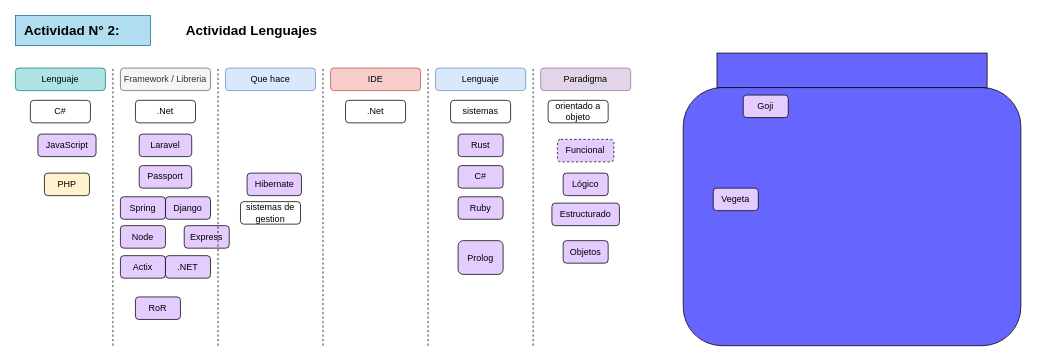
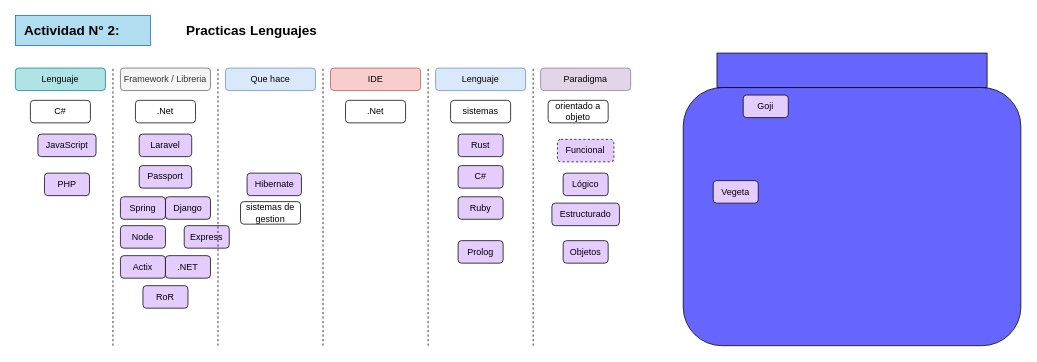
- <mxCell id="3" value="&lt;b&gt;&lt;font style=&quot;font-size: 18px&quot;&gt;Actividad Lenguajes&lt;/font&gt;&lt;/b&gt;" style="text;html=1;strokeColor=none;fillColor=none;align=center;verticalAlign=middle;whiteSpace=wrap;rounded=0;" parent="1" vertex="1"><mxGeometry x="220" y="20" width="230" height="40" as="geometry" /></mxCell>
+ <mxCell id="3" value="&lt;b&gt;&lt;font style=&quot;font-size: 18px&quot;&gt;Practicas Lenguajes&lt;/font&gt;&lt;/b&gt;" style="text;html=1;strokeColor=none;fillColor=none;align=center;verticalAlign=middle;whiteSpace=wrap;rounded=0;" parent="1" vertex="1"><mxGeometry x="220" y="20" width="230" height="40" as="geometry" /></mxCell>
- <mxCell id="15" value="PHP" style="rounded=1;whiteSpace=wrap;html=1;fillColor=#fff2cc;" parent="1" vertex="1"><mxGeometry x="58.75" y="230" width="60" height="30" as="geometry" /></mxCell>
+ <mxCell id="15" value="PHP" style="rounded=1;whiteSpace=wrap;html=1;fillColor=#E5CCFF;" parent="1" vertex="1"><mxGeometry x="58.75" y="230" width="60" height="30" as="geometry" /></mxCell>
- <mxCell id="11" value="Vegeta" style="rounded=1;whiteSpace=wrap;html=1;fillColor=#E5CCFF;" parent="1" vertex="1"><mxGeometry x="950" y="250" width="60" height="30" as="geometry" /></mxCell>
+ <mxCell id="11" value="Vegeta" style="rounded=1;whiteSpace=wrap;html=1;fillColor=#E5CCFF;" parent="1" vertex="1"><mxGeometry x="950" y="240" width="60" height="30" as="geometry" /></mxCell>
- <mxCell id="9" value="Prolog" style="rounded=1;whiteSpace=wrap;html=1;fillColor=#E5CCFF;" parent="1" vertex="1"><mxGeometry x="610" y="320" width="60" height="45" as="geometry" /></mxCell>
+ <mxCell id="9" value="Prolog" style="rounded=1;whiteSpace=wrap;html=1;fillColor=#E5CCFF;" parent="1" vertex="1"><mxGeometry x="610" y="320" width="60" height="30" as="geometry" /></mxCell>
- <mxCell id="21" value="RoR" style="rounded=1;whiteSpace=wrap;html=1;fillColor=#E5CCFF;" parent="1" vertex="1"><mxGeometry x="180" y="395" width="60" height="30" as="geometry" /></mxCell>
+ <mxCell id="21" value="RoR" style="rounded=1;whiteSpace=wrap;html=1;fillColor=#E5CCFF;" parent="1" vertex="1"><mxGeometry x="190" y="380" width="60" height="30" as="geometry" /></mxCell>
